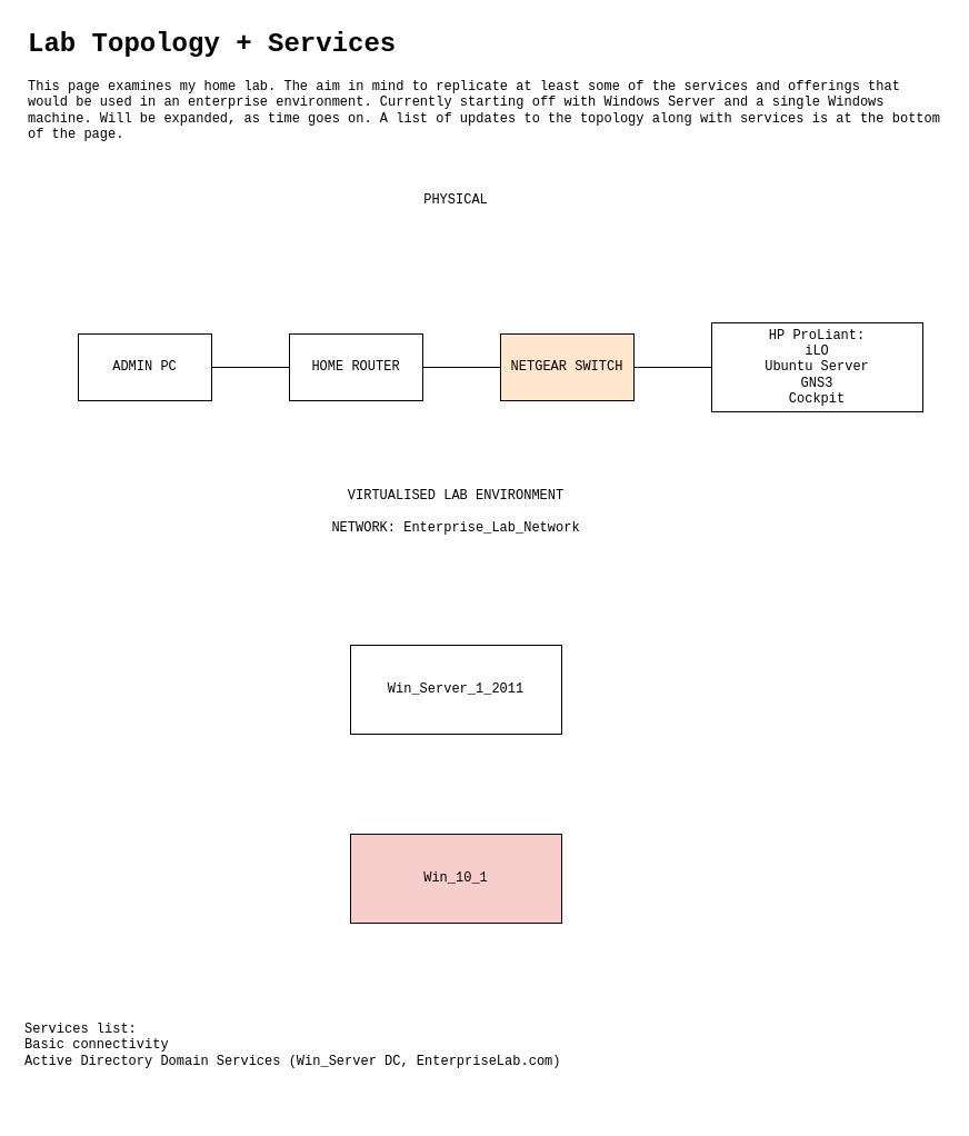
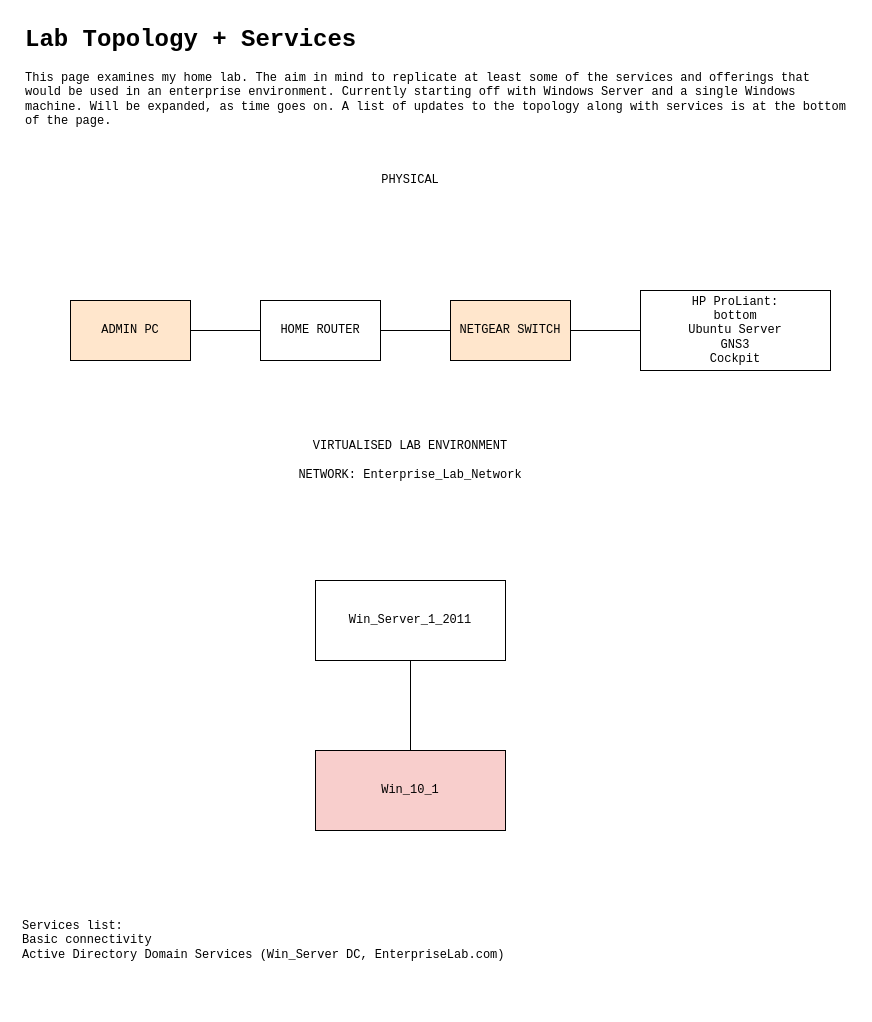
- <mxCell id="4" value="ADMIN PC" style="rounded=0;whiteSpace=wrap;html=1;fontFamily=Courier New;" parent="1" vertex="1"><mxGeometry x="70" y="300" width="120" height="60" as="geometry" /></mxCell>
+ <mxCell id="4" value="ADMIN PC" style="rounded=0;whiteSpace=wrap;html=1;fontFamily=Courier New;fillColor=#ffe6cc;" parent="1" vertex="1"><mxGeometry x="70" y="300" width="120" height="60" as="geometry" /></mxCell>
- <mxCell id="6" value="HP ProLiant:&lt;br&gt;iLO&lt;br&gt;Ubuntu Server&lt;br&gt;GNS3&lt;br&gt;Cockpit" style="rounded=0;whiteSpace=wrap;html=1;fontFamily=Courier New;" parent="1" vertex="1"><mxGeometry x="640" y="290" width="190" height="80" as="geometry" /></mxCell>
+ <mxCell id="6" value="HP ProLiant:&lt;br&gt;bottom&lt;br&gt;Ubuntu Server&lt;br&gt;GNS3&lt;br&gt;Cockpit" style="rounded=0;whiteSpace=wrap;html=1;fontFamily=Courier New;" parent="1" vertex="1"><mxGeometry x="640" y="290" width="190" height="80" as="geometry" /></mxCell>
+ <mxCell id="14" value="" style="endArrow=none;html=1;fontFamily=Courier New;entryX=0.5;entryY=1;entryDx=0;entryDy=0;exitX=0.5;exitY=0;exitDx=0;exitDy=0;" parent="1" source="13" target="12" edge="1"><mxGeometry width="50" height="50" relative="1" as="geometry"><mxPoint x="380" y="760" as="sourcePoint" /><mxPoint x="430" y="710" as="targetPoint" /></mxGeometry></mxCell>
